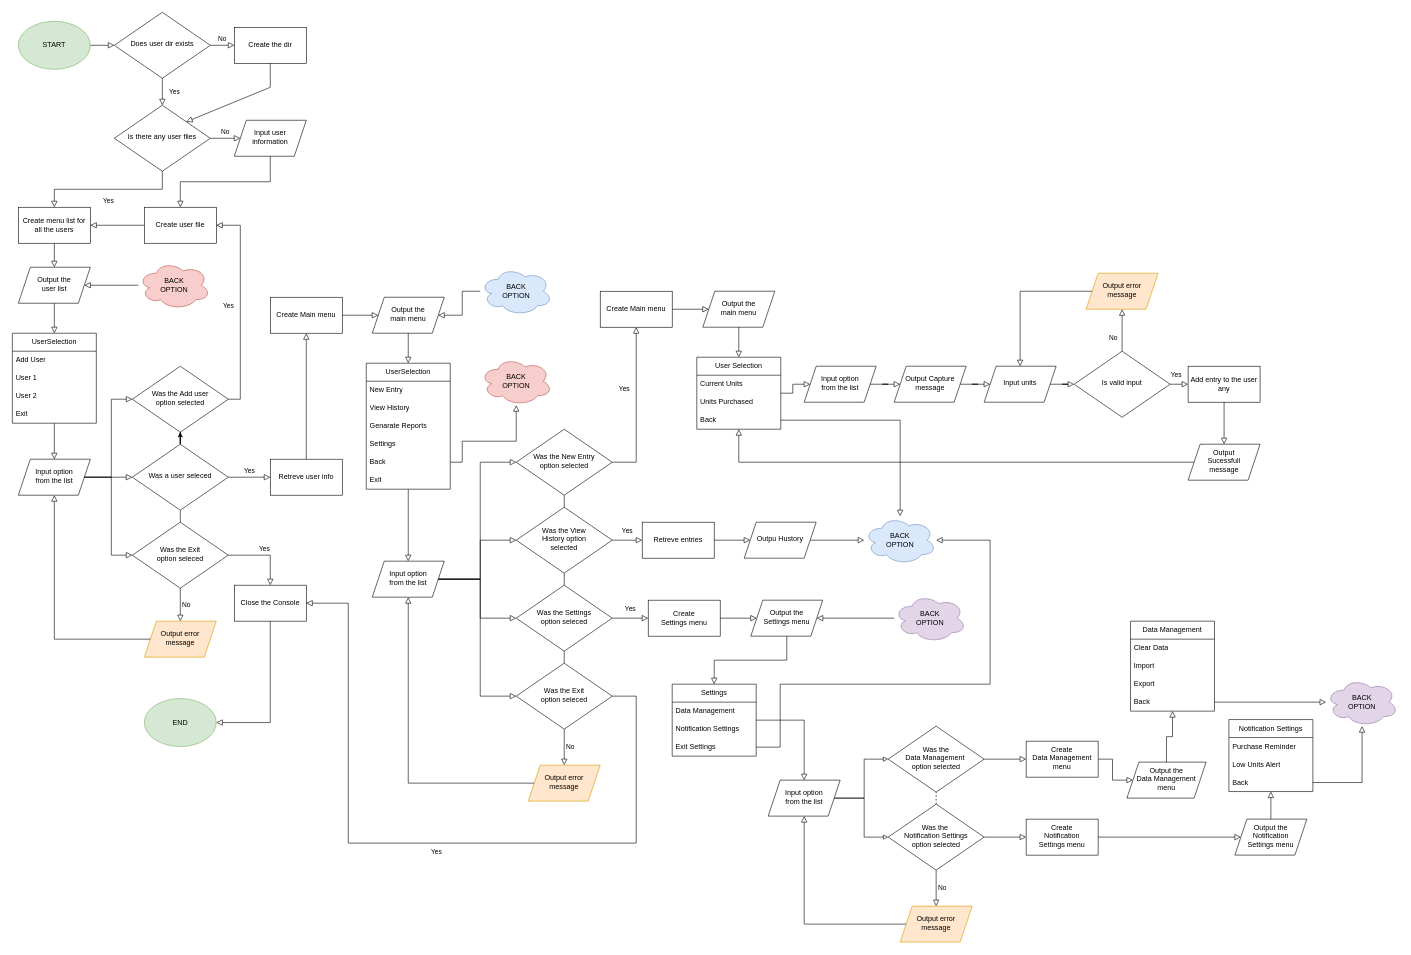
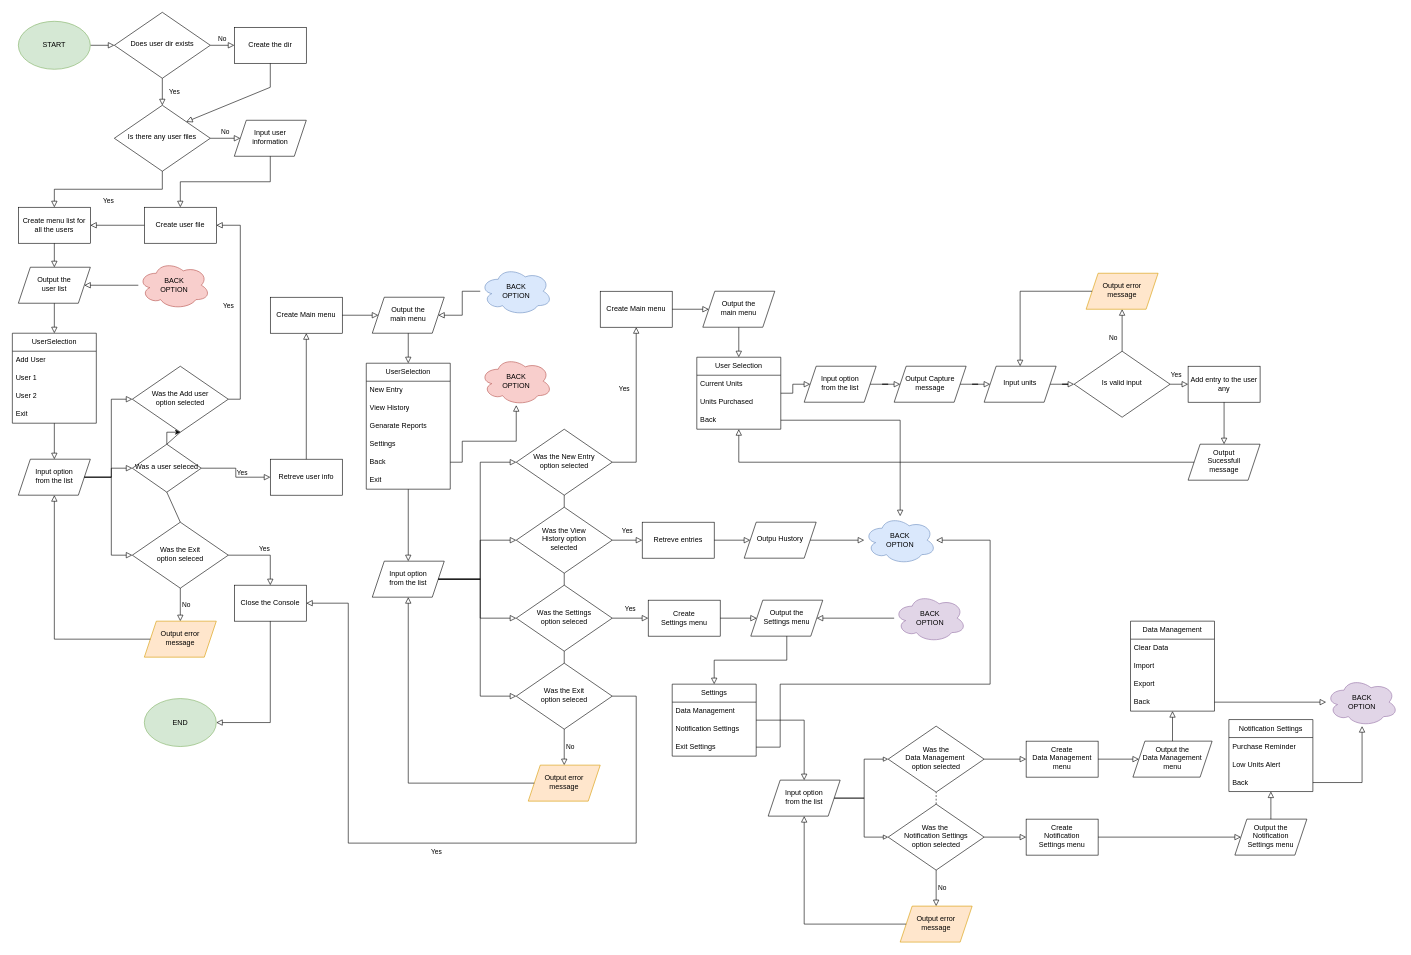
- <mxCell id="25" value="Was a user seleced" style="rhombus;whiteSpace=wrap;html=1;shadow=0;fontFamily=Helvetica;fontSize=12;align=center;strokeWidth=1;spacing=6;spacingTop=-4;" vertex="1" parent="1"><mxGeometry x="220" y="740" width="160" height="110" as="geometry" /></mxCell>
+ <mxCell id="25" value="Was a user seleced" style="rhombus;whiteSpace=wrap;html=1;shadow=0;fontFamily=Helvetica;fontSize=12;align=center;strokeWidth=1;spacing=6;spacingTop=-4;" vertex="1" parent="1"><mxGeometry x="220" y="740" width="115" height="80" as="geometry" /></mxCell>
- <mxCell id="142" value="Output the&lt;br&gt;&lt;div&gt;&lt;span style=&quot;background-color: initial;&quot;&gt;Data Management&lt;/span&gt;&lt;/div&gt;&lt;div&gt;menu&lt;/div&gt;" style="shape=parallelogram;perimeter=parallelogramPerimeter;whiteSpace=wrap;html=1;fixedSize=1;shadow=0;strokeWidth=1;spacing=6;spacingTop=-4;" vertex="1" parent="1"><mxGeometry x="1878" y="1270" width="132" height="60" as="geometry" /></mxCell>
+ <mxCell id="142" value="Output the&lt;br&gt;&lt;div&gt;&lt;span style=&quot;background-color: initial;&quot;&gt;Data Management&lt;/span&gt;&lt;/div&gt;&lt;div&gt;menu&lt;/div&gt;" style="shape=parallelogram;perimeter=parallelogramPerimeter;whiteSpace=wrap;html=1;fixedSize=1;shadow=0;strokeWidth=1;spacing=6;spacingTop=-4;" vertex="1" parent="1"><mxGeometry x="1888" y="1235" width="132" height="60" as="geometry" /></mxCell>
